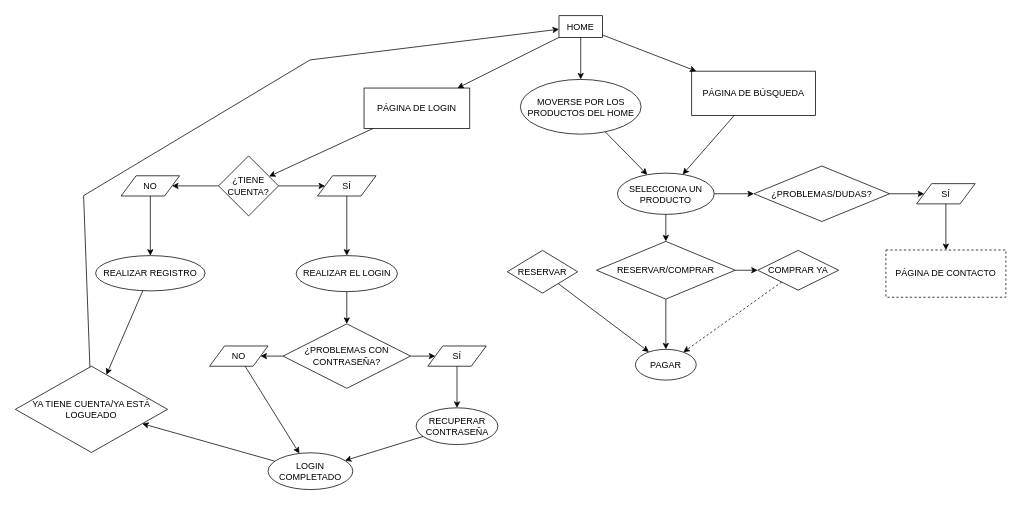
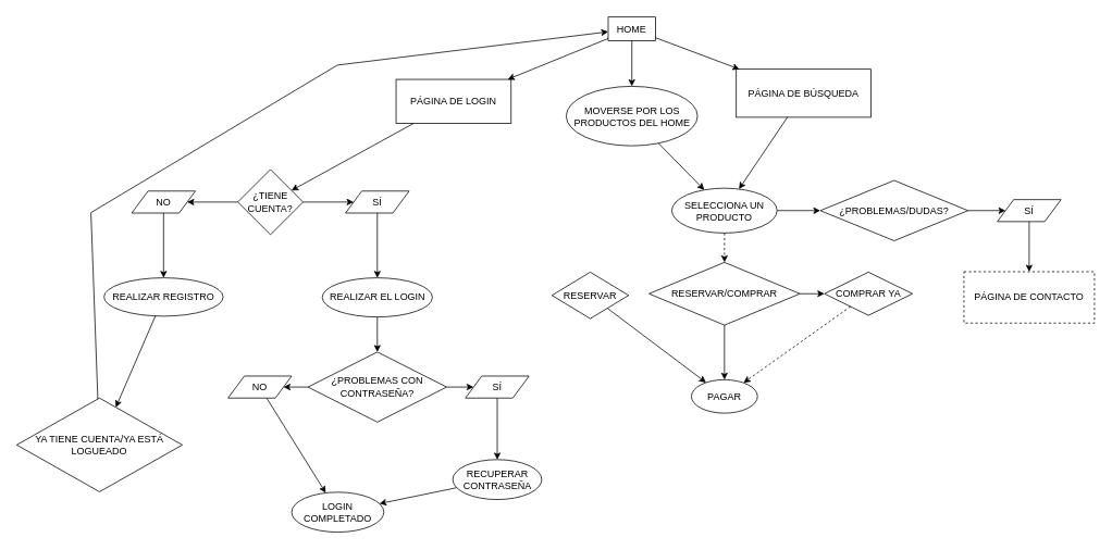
- <mxCell id="6" value="PÁGINA DE BÚSQUEDA" style="rounded=0;whiteSpace=wrap;html=1;" vertex="1" parent="1"><mxGeometry x="922" y="94" width="165" height="59" as="geometry" /></mxCell>
+ <mxCell id="6" value="PÁGINA DE BÚSQUEDA" style="rounded=0;whiteSpace=wrap;html=1;" vertex="1" parent="1"><mxGeometry x="902" y="84" width="165" height="59" as="geometry" /></mxCell>
- <mxCell id="3" value="PÁGINA DE LOGIN" style="rounded=0;whiteSpace=wrap;html=1;" vertex="1" parent="1"><mxGeometry x="485" y="116.5" width="141" height="54" as="geometry" /></mxCell>
+ <mxCell id="3" value="PÁGINA DE LOGIN" style="rounded=0;whiteSpace=wrap;html=1;" vertex="1" parent="1"><mxGeometry x="485" y="96.5" width="141" height="54" as="geometry" /></mxCell>
- <mxCell id="25" value="" style="endArrow=classic;html=1;rounded=0;" edge="1" parent="1" source="21" target="24"><mxGeometry width="50" height="50" relative="1" as="geometry"><mxPoint x="780" y="378" as="sourcePoint" /><mxPoint x="830" y="328" as="targetPoint" /></mxGeometry></mxCell>
+ <mxCell id="25" value="" style="endArrow=classic;html=1;rounded=0;dashed=1;" edge="1" parent="1" source="21" target="24"><mxGeometry width="50" height="50" relative="1" as="geometry"><mxPoint x="780" y="378" as="sourcePoint" /><mxPoint x="830" y="328" as="targetPoint" /></mxGeometry></mxCell>
- <mxCell id="45" value="RECUPERAR CONTRASEÑA" style="ellipse;whiteSpace=wrap;html=1;" vertex="1" parent="1"><mxGeometry x="554.5" y="543" width="109" height="49" as="geometry" /></mxCell>
+ <mxCell id="45" value="RECUPERAR CONTRASEÑA" style="ellipse;whiteSpace=wrap;html=1;" vertex="1" parent="1"><mxGeometry x="554.5" y="563" width="109" height="49" as="geometry" /></mxCell>
- <mxCell id="50" value="" style="endArrow=classic;html=1;rounded=0;" edge="1" parent="1" source="47" target="19"><mxGeometry width="50" height="50" relative="1" as="geometry"><mxPoint x="529" y="712" as="sourcePoint" /><mxPoint x="579" y="662" as="targetPoint" /></mxGeometry></mxCell>
